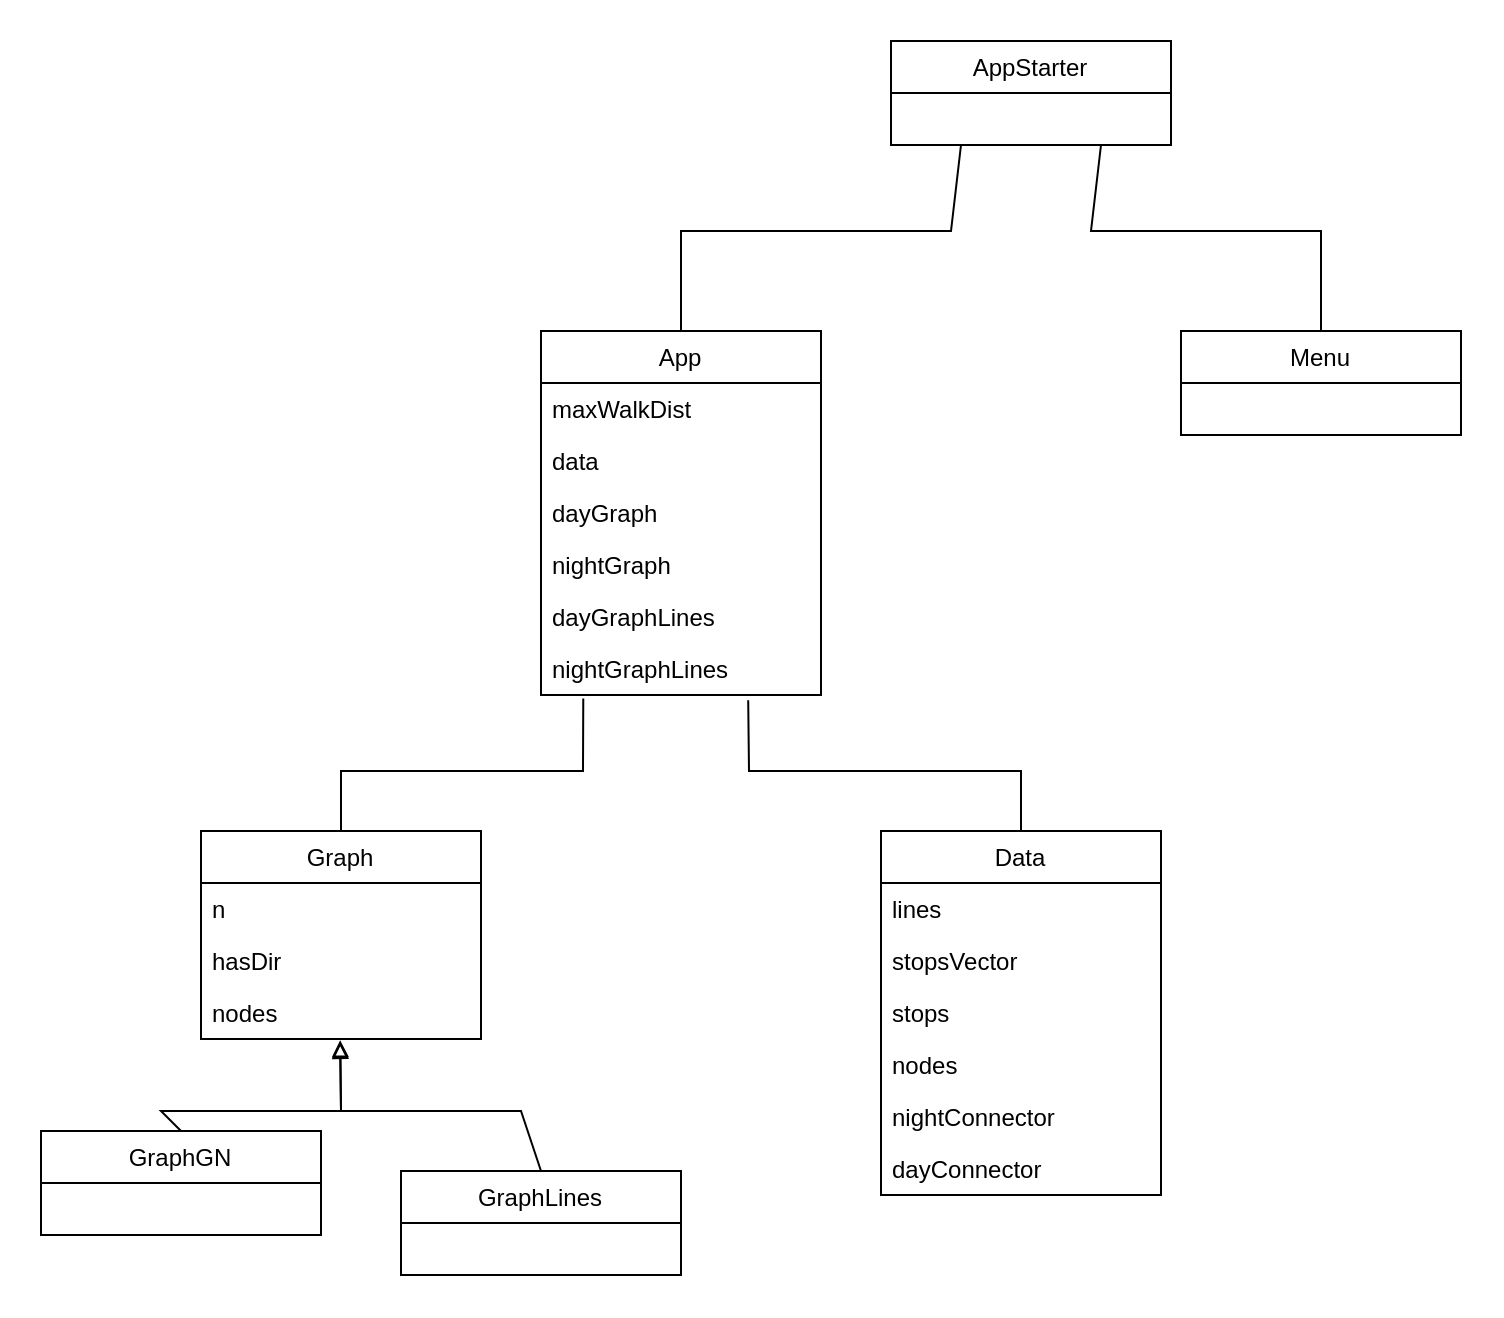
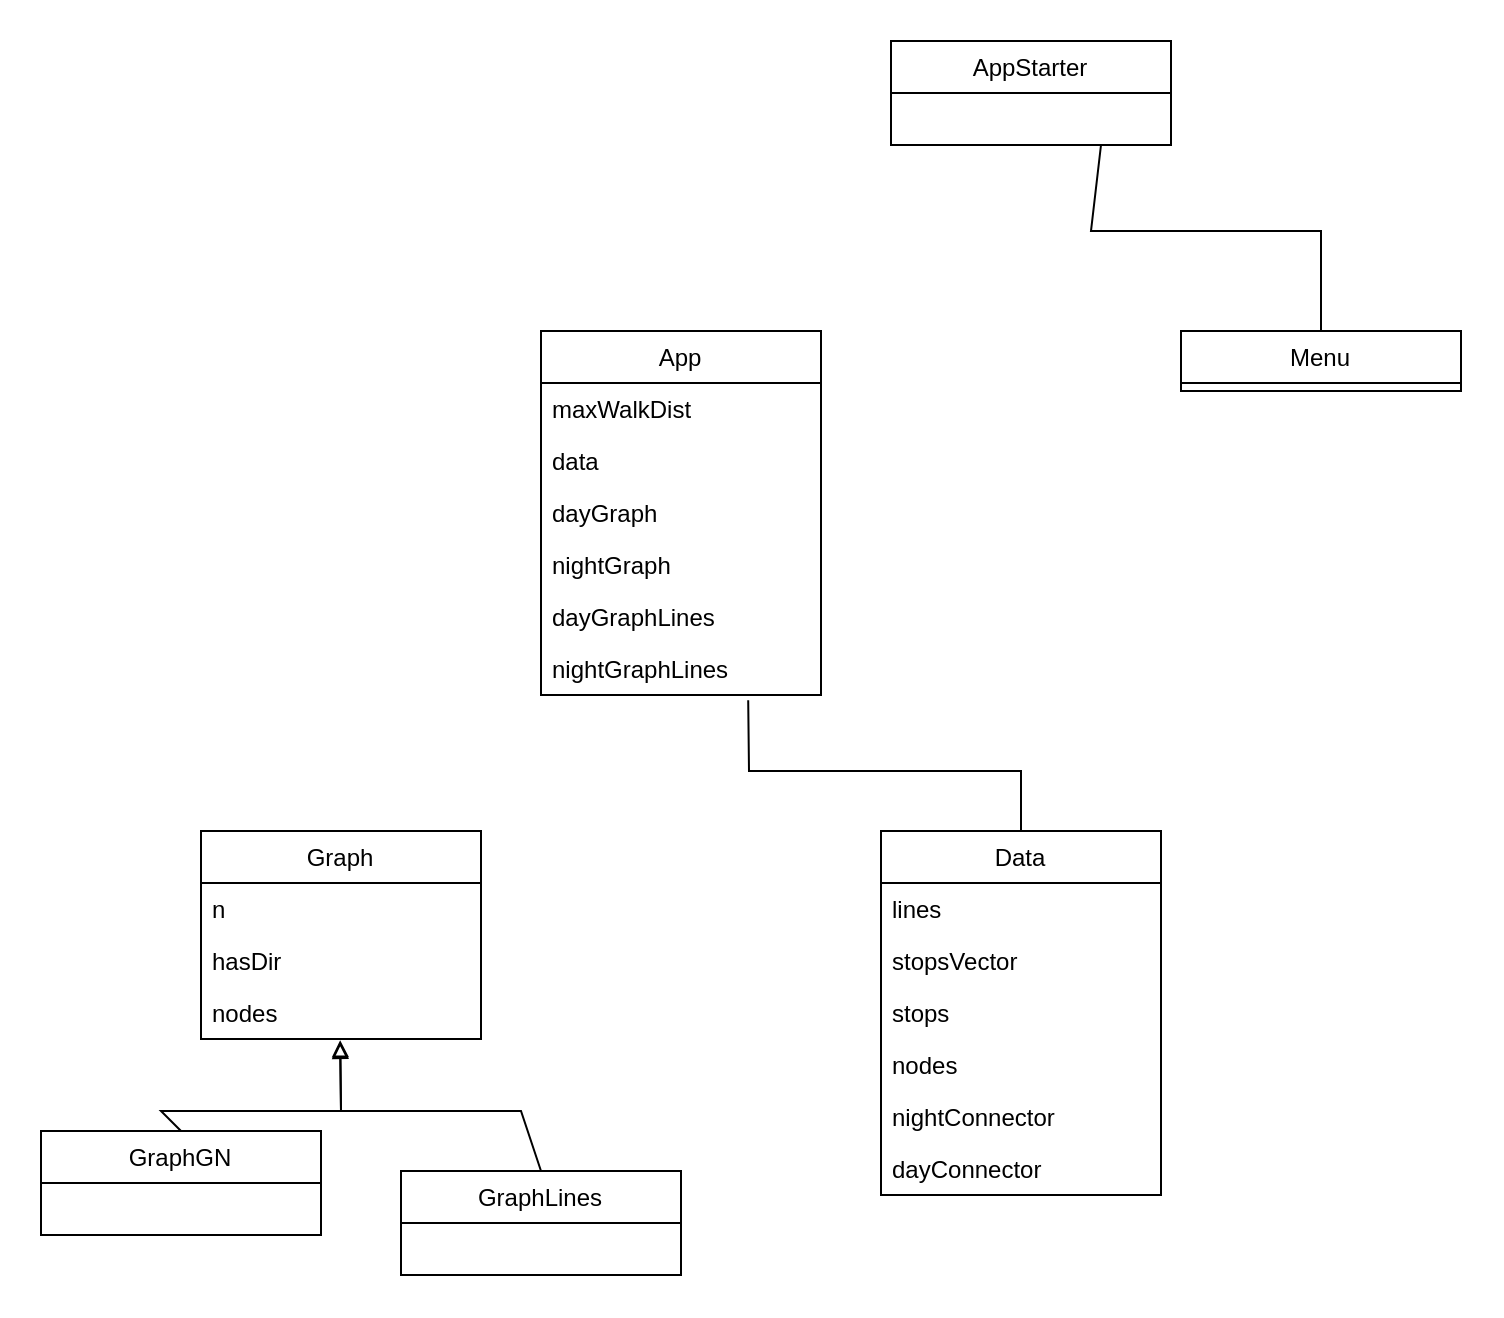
- <mxCell id="28" value="" style="endArrow=none;html=1;rounded=0;exitX=0.5;exitY=0;exitDx=0;exitDy=0;entryX=0.25;entryY=1;entryDx=0;entryDy=0;" edge="1" parent="1" source="10" target="27"><mxGeometry width="50" height="50" relative="1" as="geometry"><mxPoint x="330" y="105" as="sourcePoint" /><mxPoint x="380" y="55" as="targetPoint" /><Array as="points"><mxPoint x="340" y="115" /><mxPoint x="475" y="115" /></Array></mxGeometry></mxCell>
- <mxCell id="26" value="Menu" style="swimlane;fontStyle=0;childLayout=stackLayout;horizontal=1;startSize=26;fillColor=none;horizontalStack=0;resizeParent=1;resizeParentMax=0;resizeLast=0;collapsible=1;marginBottom=0;" vertex="1" parent="1"><mxGeometry x="590" y="165" width="140" height="52" as="geometry" /></mxCell>
+ <mxCell id="26" value="Menu" style="swimlane;fontStyle=0;childLayout=stackLayout;horizontal=1;startSize=26;fillColor=none;horizontalStack=0;resizeParent=1;resizeParentMax=0;resizeLast=0;collapsible=1;marginBottom=0;" vertex="1" parent="1"><mxGeometry x="590" y="165" width="140" height="30" as="geometry" /></mxCell>
- <mxCell id="24" value="" style="endArrow=none;html=1;rounded=0;exitX=0.5;exitY=0;exitDx=0;exitDy=0;entryX=0.151;entryY=1.069;entryDx=0;entryDy=0;entryPerimeter=0;" edge="1" parent="1" source="3" target="16"><mxGeometry width="50" height="50" relative="1" as="geometry"><mxPoint x="350" y="355" as="sourcePoint" /><mxPoint x="400" y="305" as="targetPoint" /><Array as="points"><mxPoint x="170" y="385" /><mxPoint x="291" y="385" /></Array></mxGeometry></mxCell>
